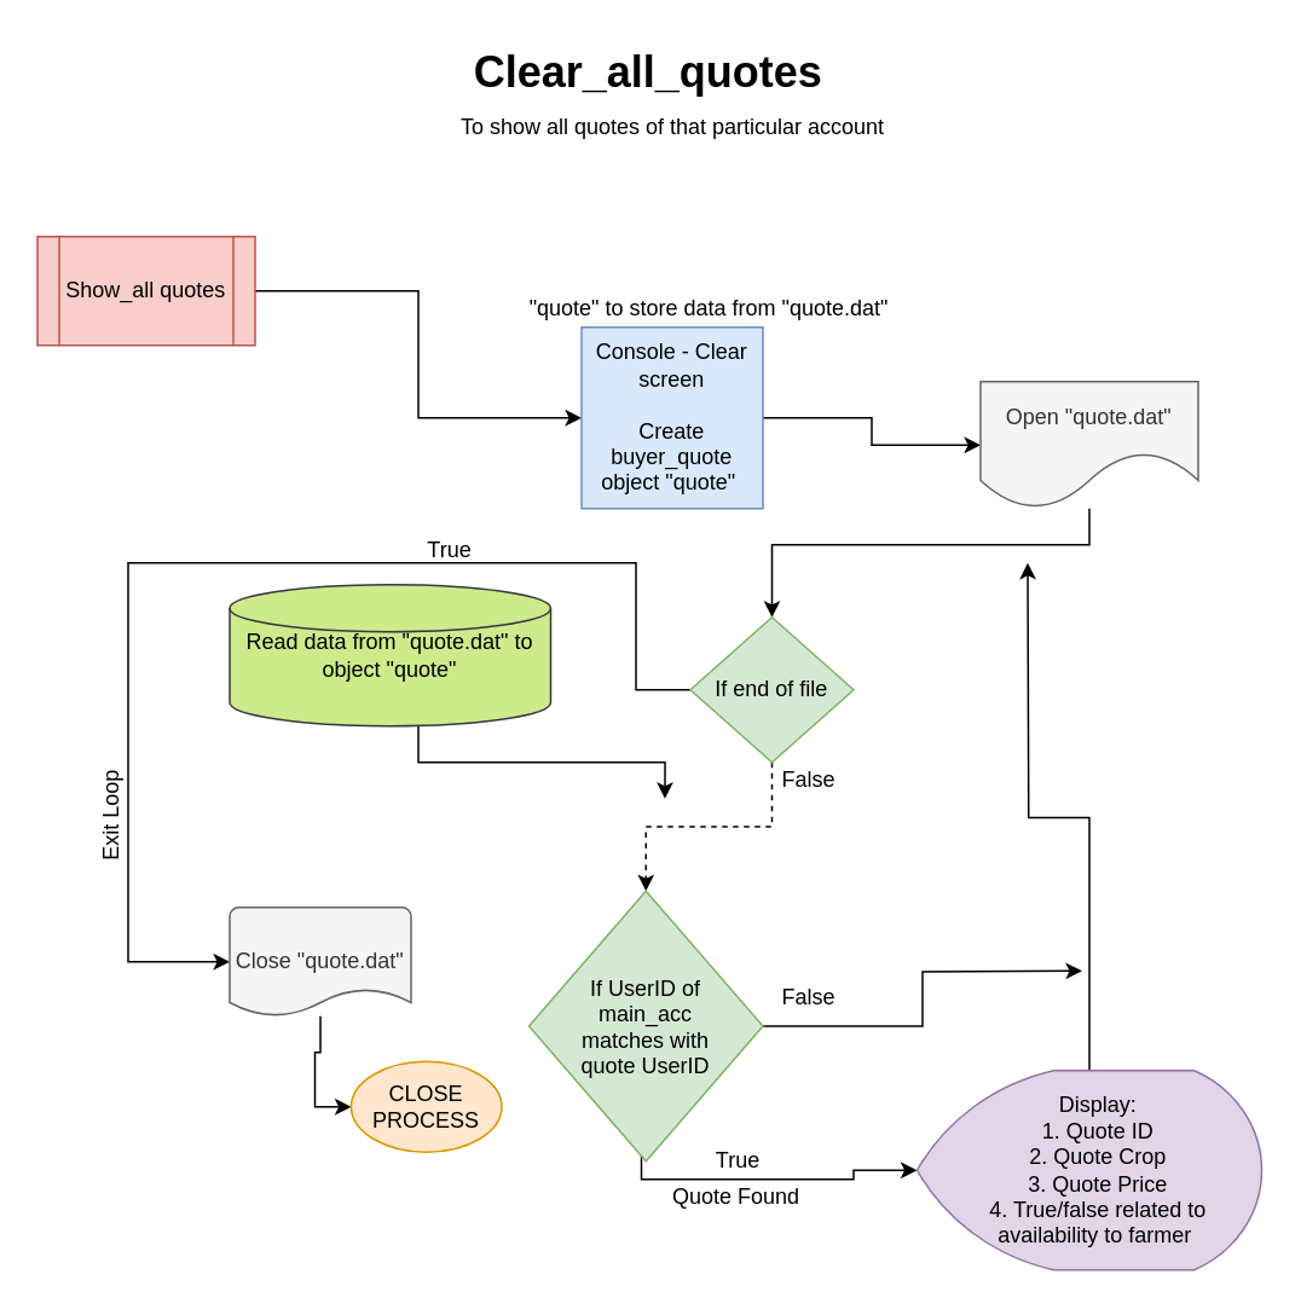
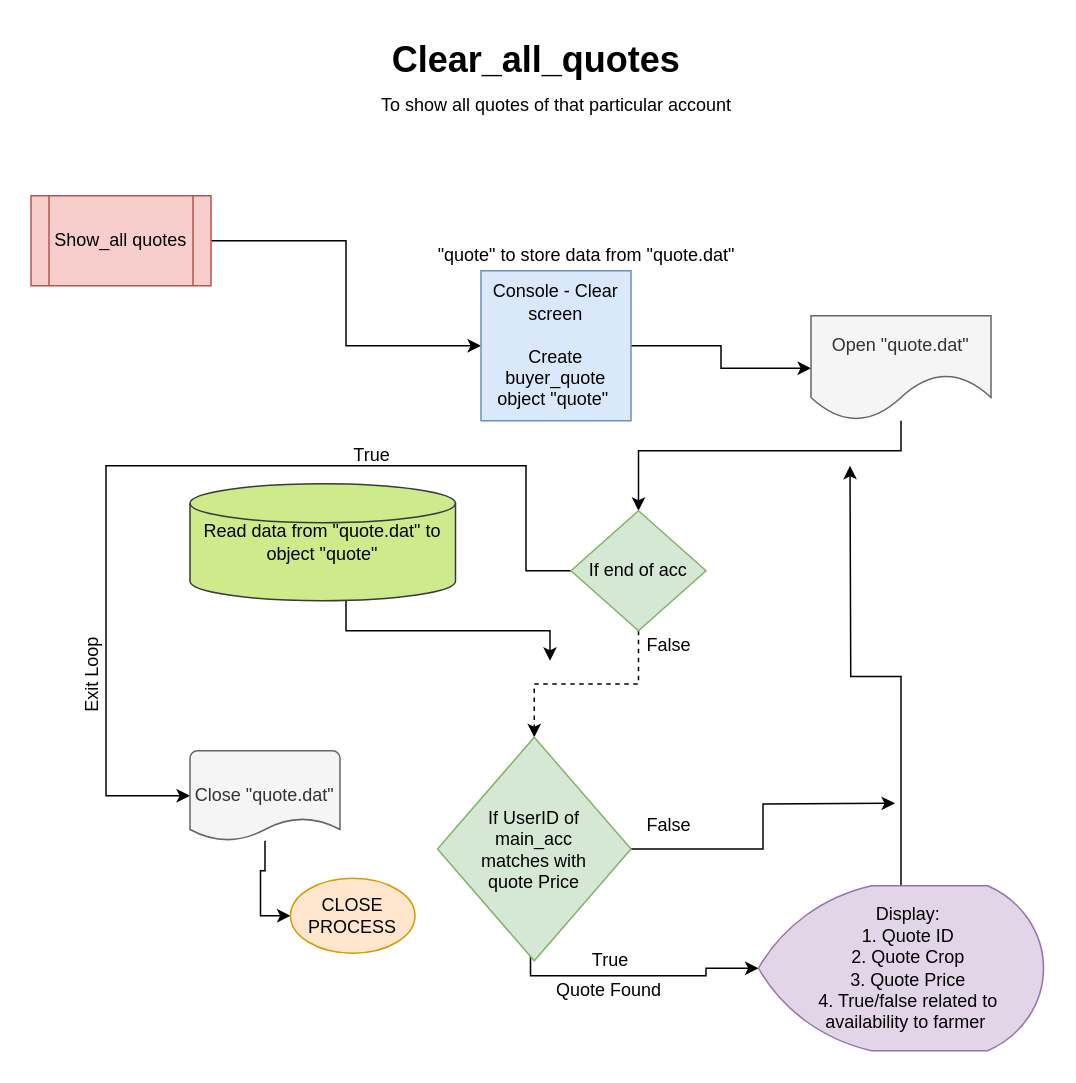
- <mxCell id="11" value="If end of file" style="rhombus;whiteSpace=wrap;html=1;fillColor=#d5e8d4;strokeColor=#82b366;" parent="1" vertex="1"><mxGeometry x="380" y="340" width="90" height="80" as="geometry" /></mxCell>
+ <mxCell id="11" value="If end of acc" style="rhombus;whiteSpace=wrap;html=1;fillColor=#d5e8d4;strokeColor=#82b366;" parent="1" vertex="1"><mxGeometry x="380" y="340" width="90" height="80" as="geometry" /></mxCell>
- <mxCell id="22" value="If UserID of main_acc matches with quote UserID" style="rhombus;whiteSpace=wrap;html=1;spacingLeft=15;spacingRight=15;fillColor=#d5e8d4;strokeColor=#82b366;" vertex="1" parent="1"><mxGeometry x="291" y="491" width="129" height="149" as="geometry" /></mxCell>
+ <mxCell id="22" value="If UserID of main_acc matches with quote Price" style="rhombus;whiteSpace=wrap;html=1;spacingLeft=15;spacingRight=15;fillColor=#d5e8d4;strokeColor=#82b366;" vertex="1" parent="1"><mxGeometry x="291" y="491" width="129" height="149" as="geometry" /></mxCell>
